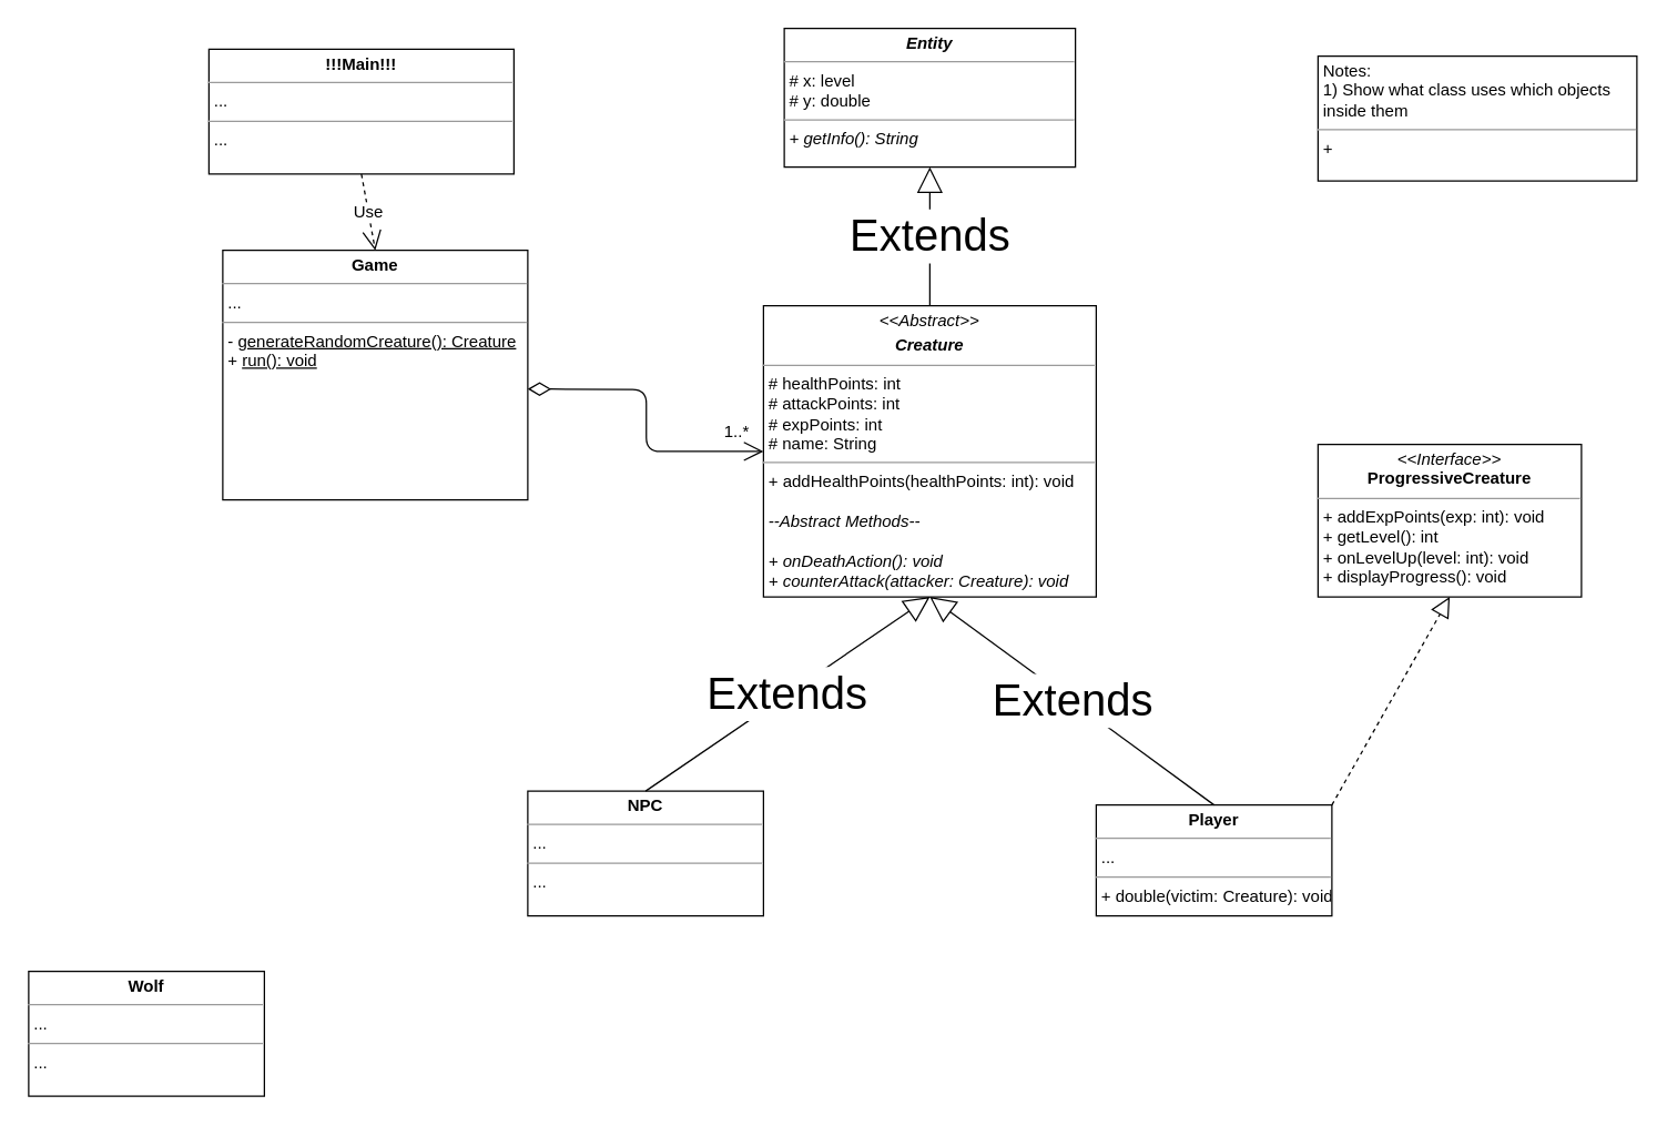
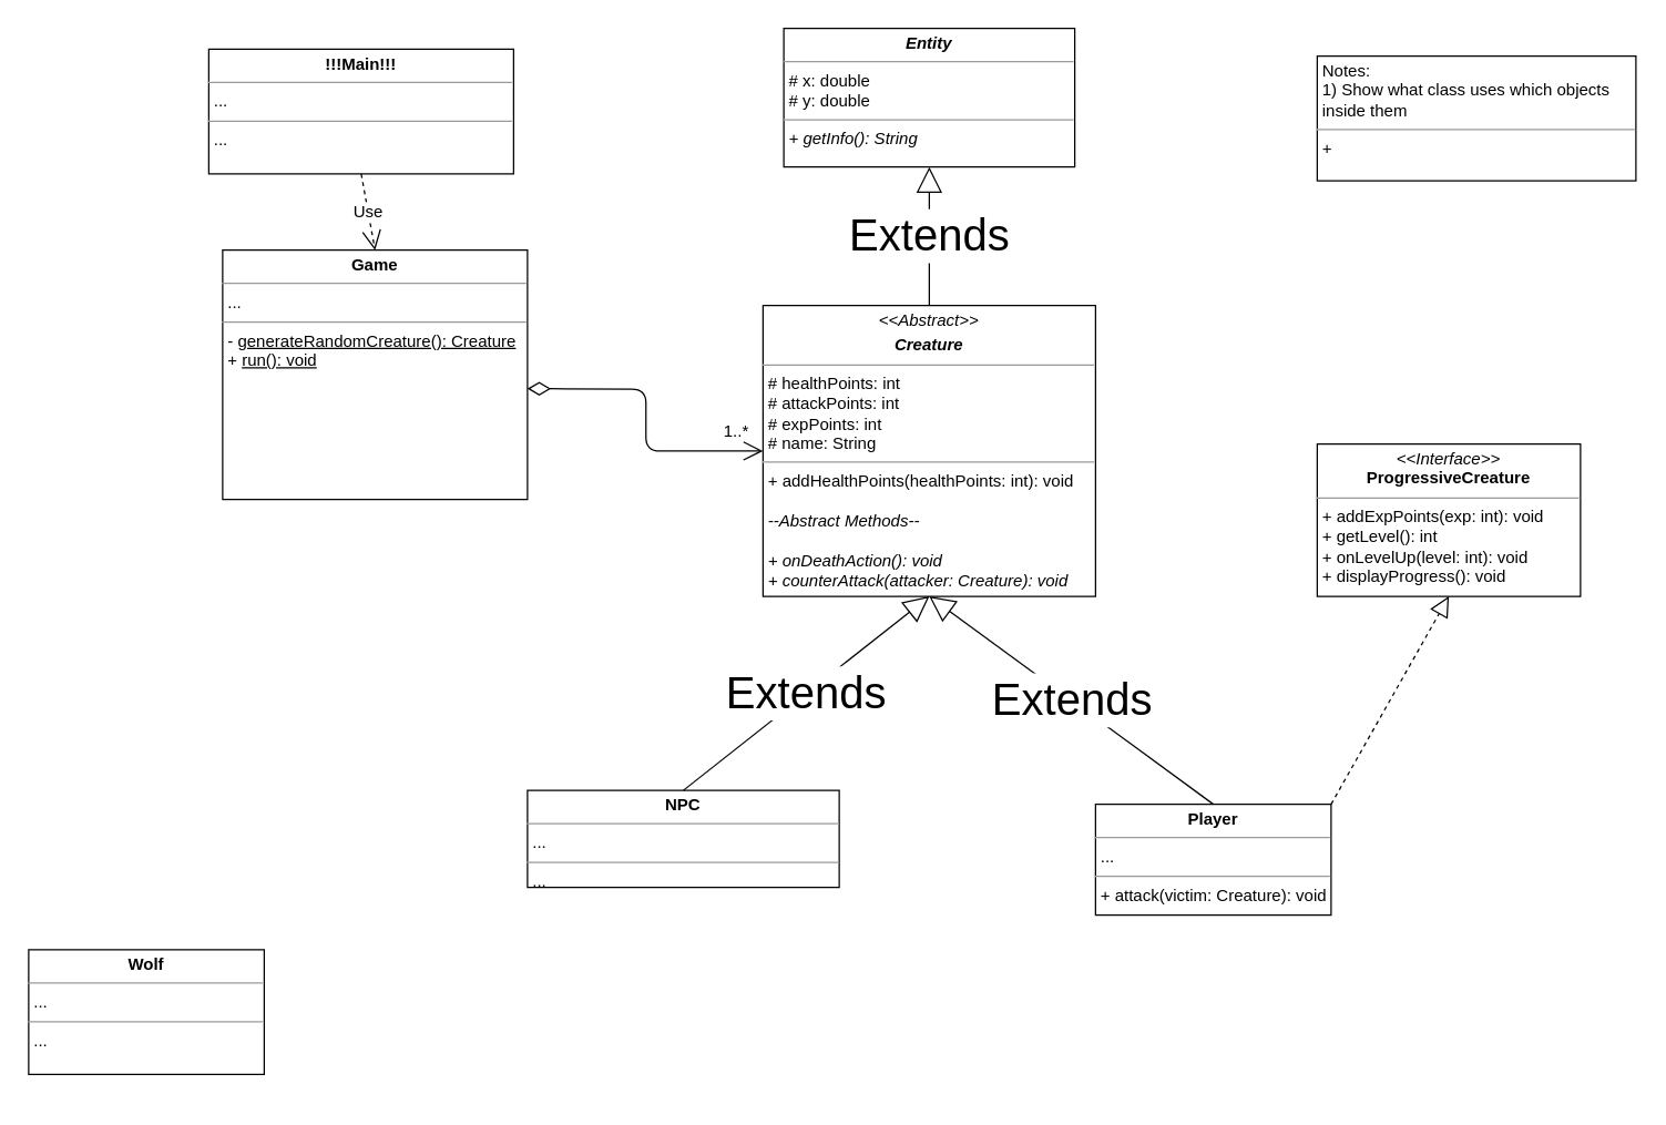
- <mxCell id="3" value="&lt;p style=&quot;margin: 0px ; margin-top: 4px ; text-align: center&quot;&gt;&lt;b&gt;&lt;i&gt;Entity&lt;/i&gt;&lt;/b&gt;&lt;/p&gt;&lt;hr size=&quot;1&quot;&gt;&lt;p style=&quot;margin: 0px ; margin-left: 4px&quot;&gt;# x: level&lt;br&gt;# y: double&lt;/p&gt;&lt;hr size=&quot;1&quot;&gt;&lt;p style=&quot;margin: 0px ; margin-left: 4px&quot;&gt;&lt;i&gt;+ getInfo(): String&lt;/i&gt;&lt;/p&gt;" style="verticalAlign=top;align=left;overflow=fill;fontSize=12;fontFamily=Helvetica;html=1;" vertex="1" parent="1"><mxGeometry x="565" y="20" width="210" height="100" as="geometry" /></mxCell>
+ <mxCell id="3" value="&lt;p style=&quot;margin: 0px ; margin-top: 4px ; text-align: center&quot;&gt;&lt;b&gt;&lt;i&gt;Entity&lt;/i&gt;&lt;/b&gt;&lt;/p&gt;&lt;hr size=&quot;1&quot;&gt;&lt;p style=&quot;margin: 0px ; margin-left: 4px&quot;&gt;# x: double&lt;br&gt;# y: double&lt;/p&gt;&lt;hr size=&quot;1&quot;&gt;&lt;p style=&quot;margin: 0px ; margin-left: 4px&quot;&gt;&lt;i&gt;+ getInfo(): String&lt;/i&gt;&lt;/p&gt;" style="verticalAlign=top;align=left;overflow=fill;fontSize=12;fontFamily=Helvetica;html=1;" vertex="1" parent="1"><mxGeometry x="565" y="20" width="210" height="100" as="geometry" /></mxCell>
- <mxCell id="5" value="&lt;p style=&quot;margin: 0px ; margin-top: 4px ; text-align: center&quot;&gt;&lt;b&gt;Player&lt;/b&gt;&lt;/p&gt;&lt;hr size=&quot;1&quot;&gt;&lt;p style=&quot;margin: 0px ; margin-left: 4px&quot;&gt;...&lt;/p&gt;&lt;hr size=&quot;1&quot;&gt;&lt;p style=&quot;margin: 0px ; margin-left: 4px&quot;&gt;+ double(victim: Creature): void&lt;/p&gt;" style="verticalAlign=top;align=left;overflow=fill;fontSize=12;fontFamily=Helvetica;html=1;" vertex="1" parent="1"><mxGeometry x="790" y="580" width="170" height="80" as="geometry" /></mxCell>
+ <mxCell id="5" value="&lt;p style=&quot;margin: 0px ; margin-top: 4px ; text-align: center&quot;&gt;&lt;b&gt;Player&lt;/b&gt;&lt;/p&gt;&lt;hr size=&quot;1&quot;&gt;&lt;p style=&quot;margin: 0px ; margin-left: 4px&quot;&gt;...&lt;/p&gt;&lt;hr size=&quot;1&quot;&gt;&lt;p style=&quot;margin: 0px ; margin-left: 4px&quot;&gt;+ attack(victim: Creature): void&lt;/p&gt;" style="verticalAlign=top;align=left;overflow=fill;fontSize=12;fontFamily=Helvetica;html=1;" vertex="1" parent="1"><mxGeometry x="790" y="580" width="170" height="80" as="geometry" /></mxCell>
- <mxCell id="6" value="&lt;p style=&quot;margin: 0px ; margin-top: 4px ; text-align: center&quot;&gt;&lt;b&gt;NPC&lt;/b&gt;&lt;/p&gt;&lt;hr size=&quot;1&quot;&gt;&lt;p style=&quot;margin: 0px ; margin-left: 4px&quot;&gt;...&lt;/p&gt;&lt;hr size=&quot;1&quot;&gt;&lt;p style=&quot;margin: 0px ; margin-left: 4px&quot;&gt;...&lt;/p&gt;" style="verticalAlign=top;align=left;overflow=fill;fontSize=12;fontFamily=Helvetica;html=1;" vertex="1" parent="1"><mxGeometry x="380" y="570" width="170" height="90" as="geometry" /></mxCell>
+ <mxCell id="6" value="&lt;p style=&quot;margin: 0px ; margin-top: 4px ; text-align: center&quot;&gt;&lt;b&gt;NPC&lt;/b&gt;&lt;/p&gt;&lt;hr size=&quot;1&quot;&gt;&lt;p style=&quot;margin: 0px ; margin-left: 4px&quot;&gt;...&lt;/p&gt;&lt;hr size=&quot;1&quot;&gt;&lt;p style=&quot;margin: 0px ; margin-left: 4px&quot;&gt;...&lt;/p&gt;" style="verticalAlign=top;align=left;overflow=fill;fontSize=12;fontFamily=Helvetica;html=1;" vertex="1" parent="1"><mxGeometry x="380" y="570" width="225" height="70" as="geometry" /></mxCell>
- <mxCell id="7" value="&lt;p style=&quot;margin: 0px ; margin-top: 4px ; text-align: center&quot;&gt;&lt;b&gt;Wolf&lt;/b&gt;&lt;/p&gt;&lt;hr size=&quot;1&quot;&gt;&lt;p style=&quot;margin: 0px ; margin-left: 4px&quot;&gt;...&lt;/p&gt;&lt;hr size=&quot;1&quot;&gt;&lt;p style=&quot;margin: 0px ; margin-left: 4px&quot;&gt;...&lt;/p&gt;" style="verticalAlign=top;align=left;overflow=fill;fontSize=12;fontFamily=Helvetica;html=1;" vertex="1" parent="1"><mxGeometry x="20" y="700" width="170" height="90" as="geometry" /></mxCell>
+ <mxCell id="7" value="&lt;p style=&quot;margin: 0px ; margin-top: 4px ; text-align: center&quot;&gt;&lt;b&gt;Wolf&lt;/b&gt;&lt;/p&gt;&lt;hr size=&quot;1&quot;&gt;&lt;p style=&quot;margin: 0px ; margin-left: 4px&quot;&gt;...&lt;/p&gt;&lt;hr size=&quot;1&quot;&gt;&lt;p style=&quot;margin: 0px ; margin-left: 4px&quot;&gt;...&lt;/p&gt;" style="verticalAlign=top;align=left;overflow=fill;fontSize=12;fontFamily=Helvetica;html=1;" vertex="1" parent="1"><mxGeometry x="20" y="685" width="170" height="90" as="geometry" /></mxCell>
